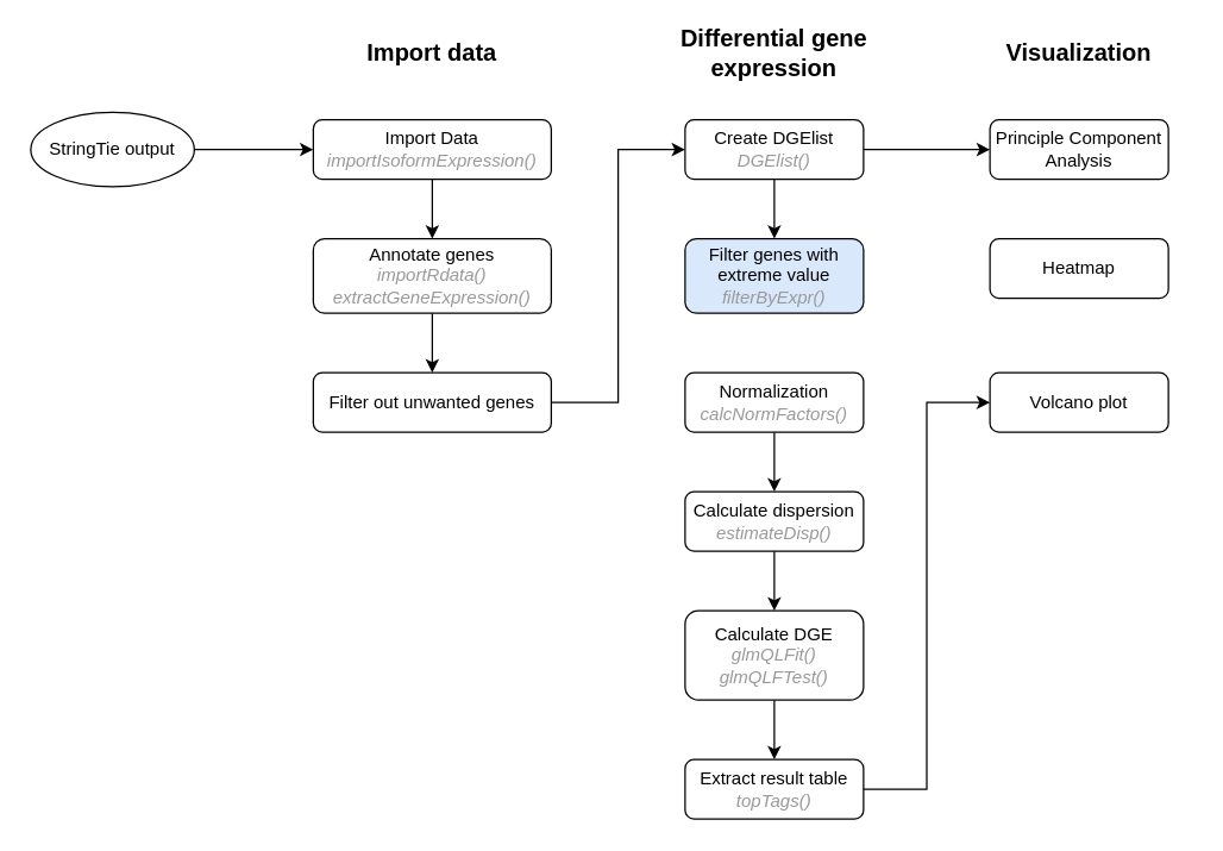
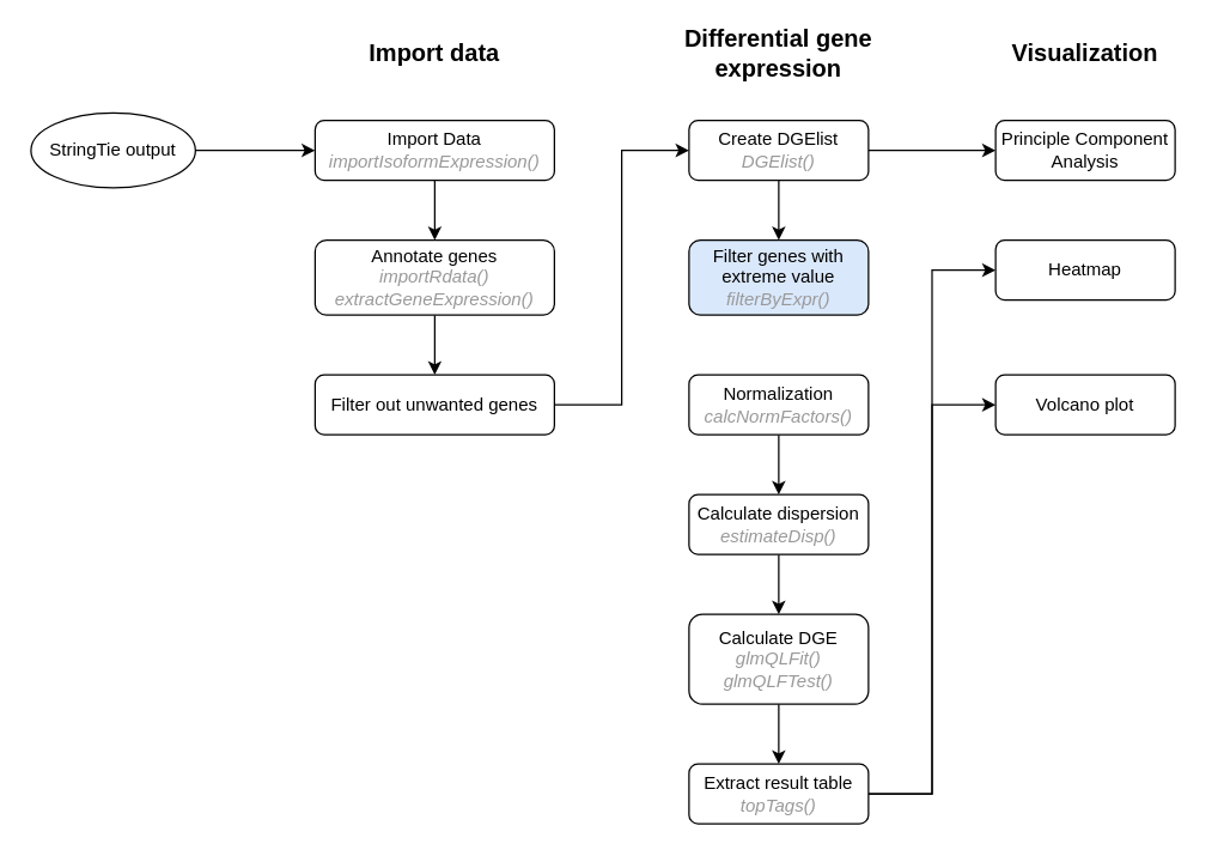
+ <mxCell id="12" style="edgeStyle=orthogonalEdgeStyle;rounded=0;orthogonalLoop=1;jettySize=auto;html=1;entryX=0;entryY=0.5;entryDx=0;entryDy=0;fontSize=16;fontColor=#000000;" edge="1" parent="1" source="14" target="26"><mxGeometry relative="1" as="geometry" /></mxCell>
